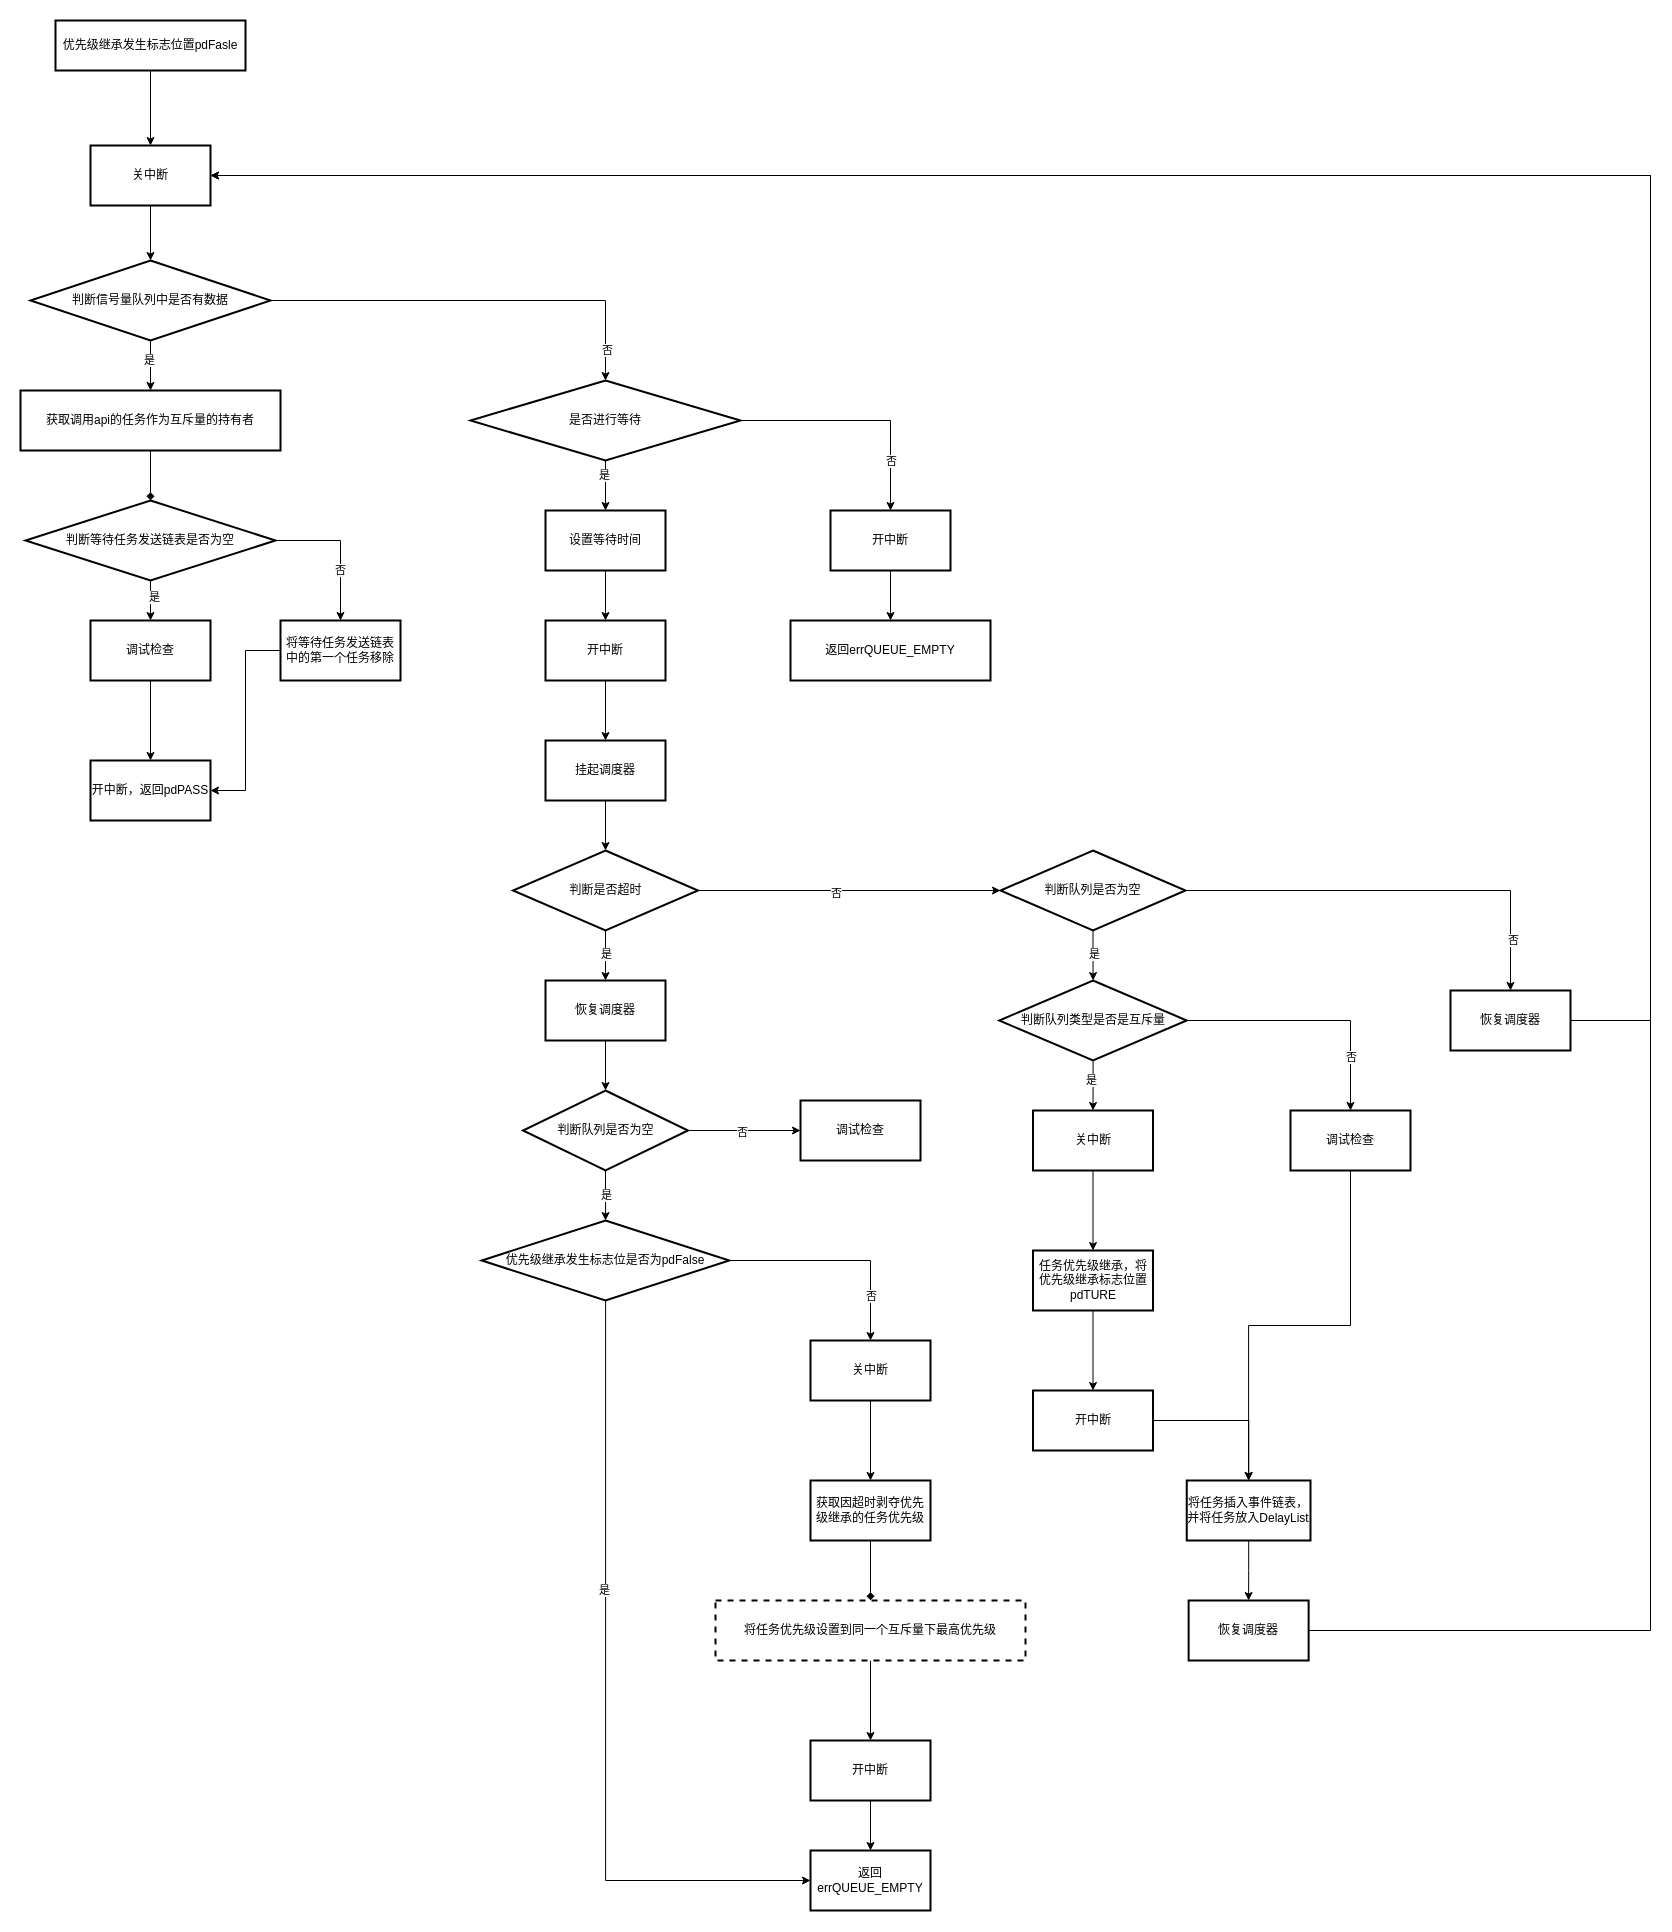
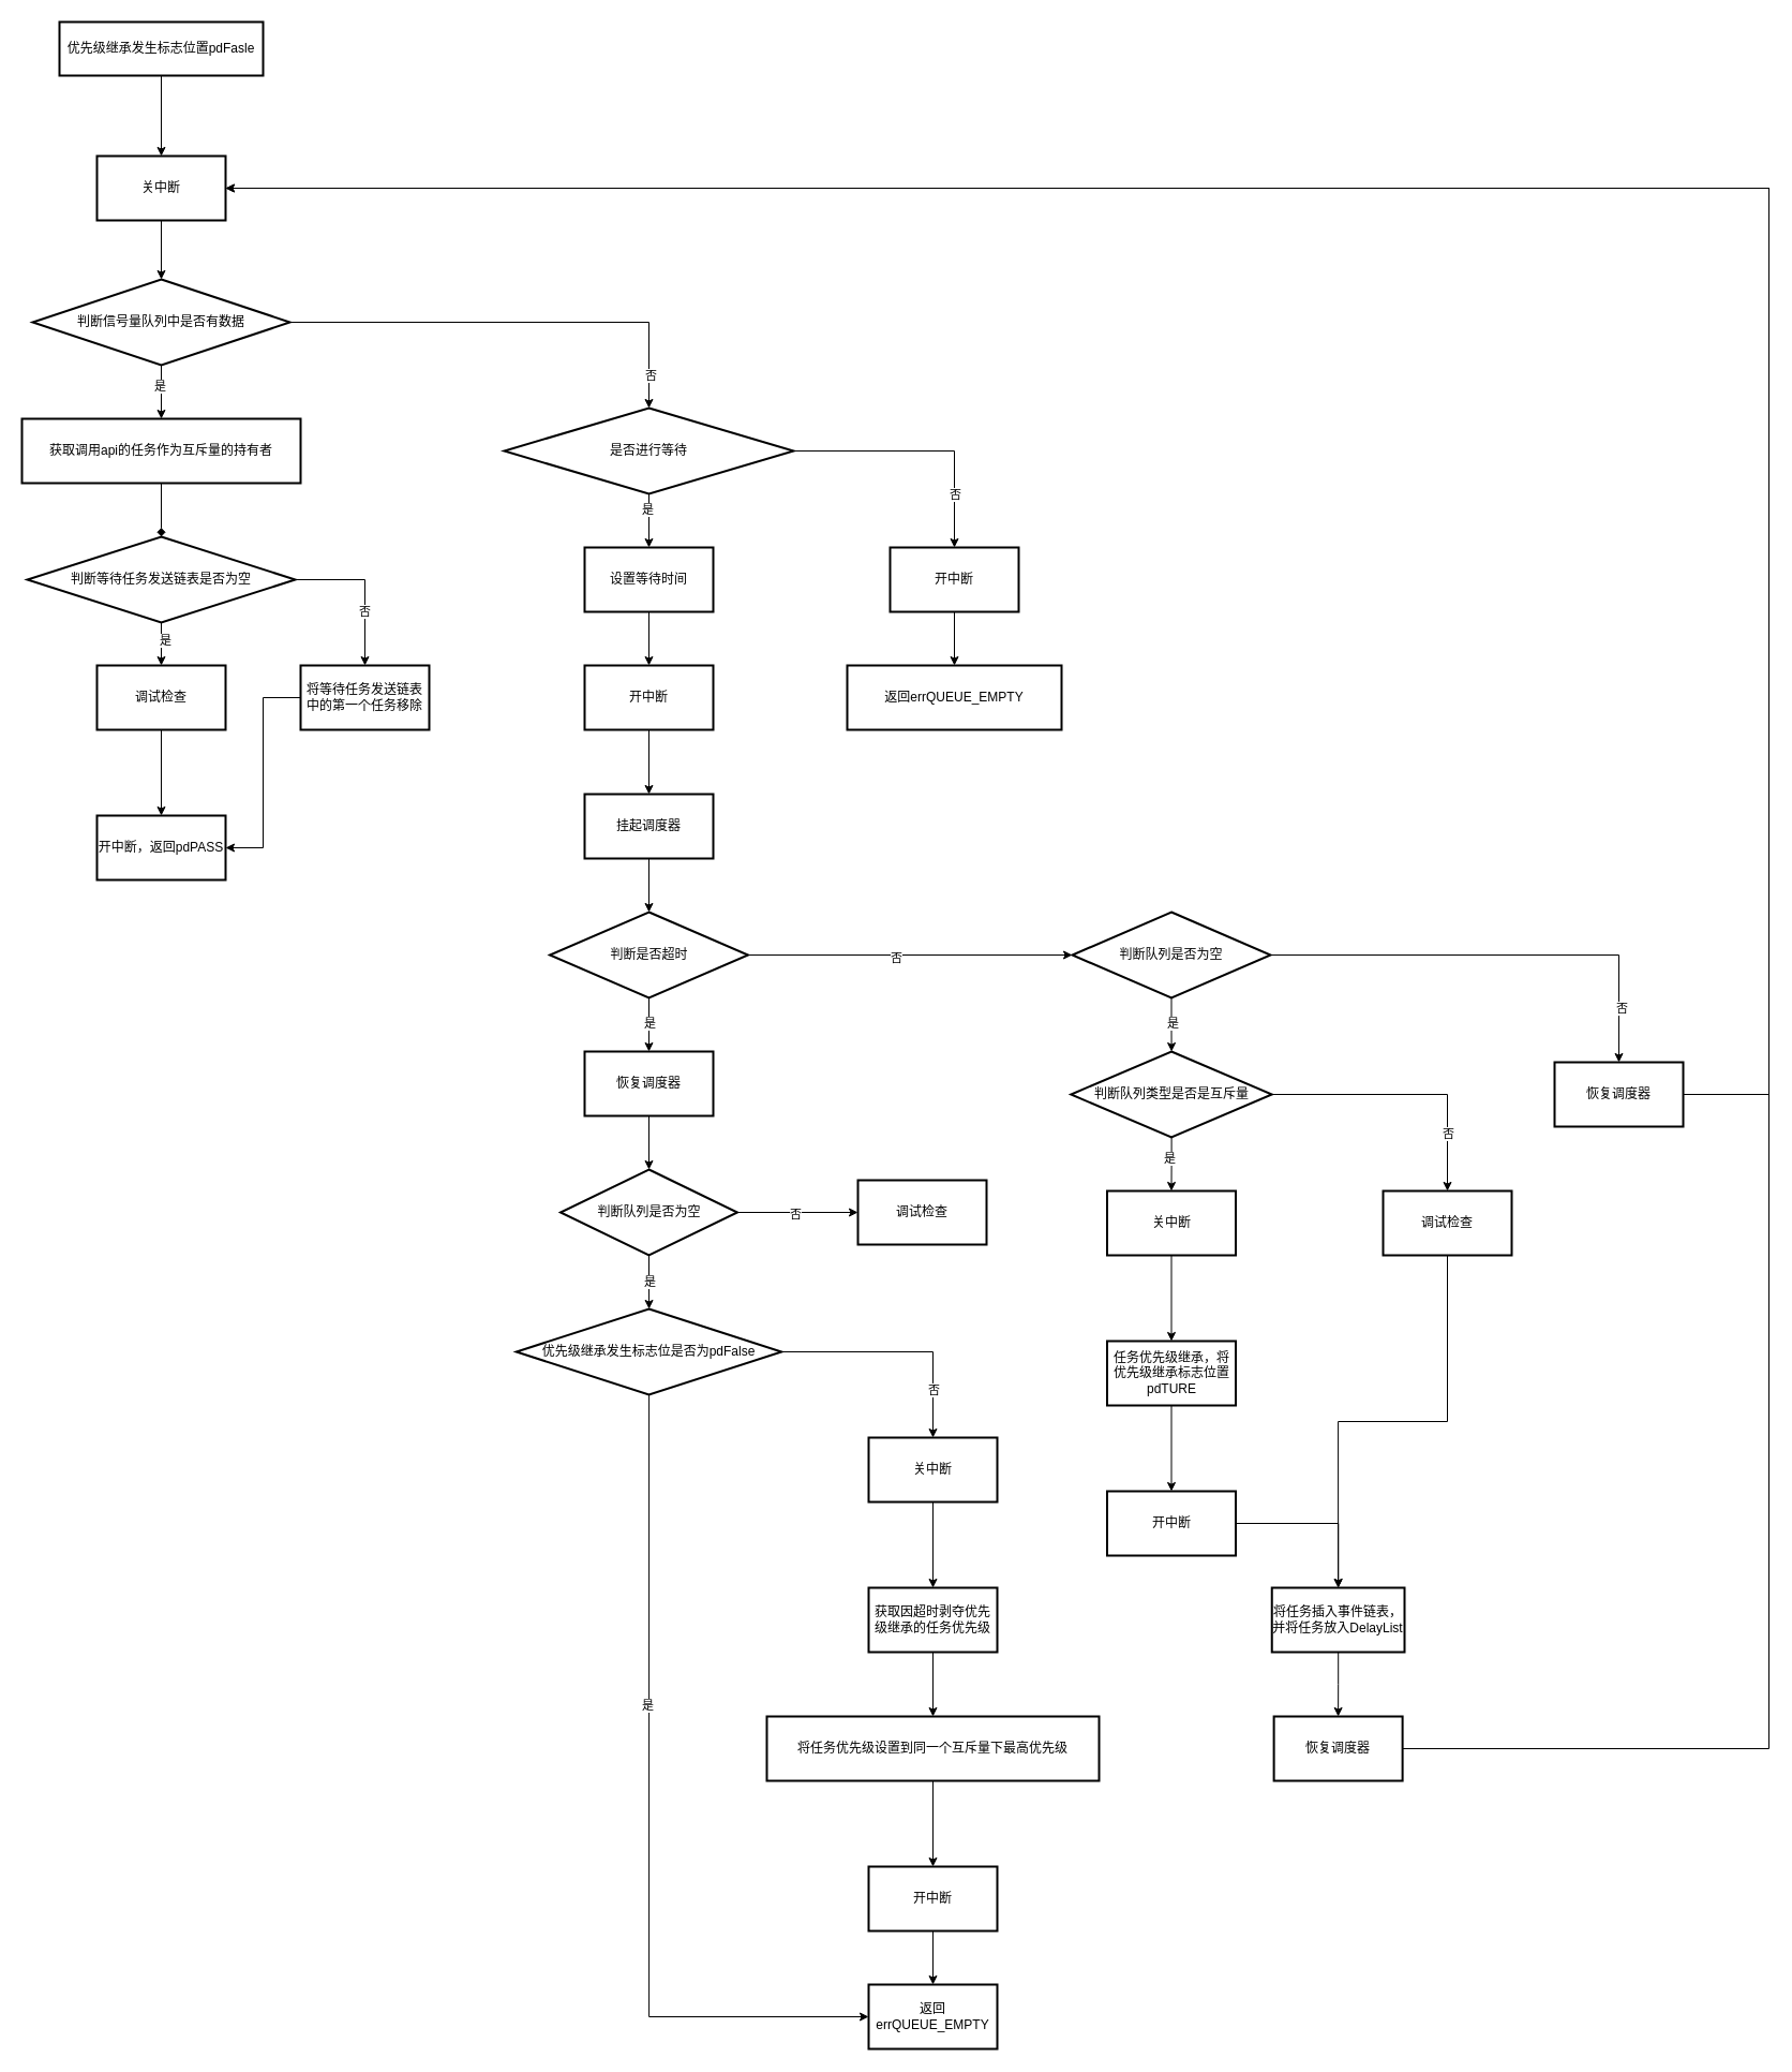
- <mxCell id="56" value="" style="edgeStyle=orthogonalEdgeStyle;rounded=0;orthogonalLoop=1;jettySize=auto;html=1;endArrow=diamond;" edge="1" parent="1" source="57" target="59"><mxGeometry relative="1" as="geometry" /></mxCell>
+ <mxCell id="56" value="" style="edgeStyle=orthogonalEdgeStyle;rounded=0;orthogonalLoop=1;jettySize=auto;html=1;" edge="1" parent="1" source="57" target="59"><mxGeometry relative="1" as="geometry" /></mxCell>
- <mxCell id="59" value="将任务优先级设置到同一个互斥量下最高优先级" style="whiteSpace=wrap;html=1;strokeWidth=2;dashed=1;" vertex="1" parent="1"><mxGeometry x="715" y="1600" width="310" height="60" as="geometry" /></mxCell>
+ <mxCell id="59" value="将任务优先级设置到同一个互斥量下最高优先级" style="whiteSpace=wrap;html=1;strokeWidth=2;" vertex="1" parent="1"><mxGeometry x="715" y="1600" width="310" height="60" as="geometry" /></mxCell>
